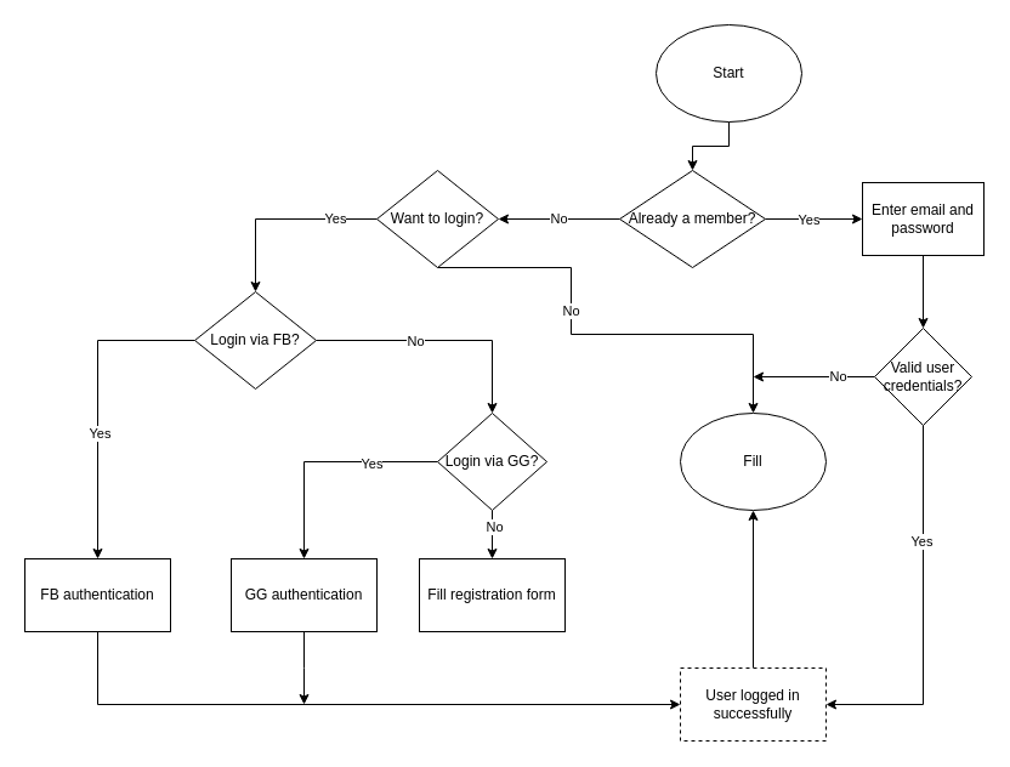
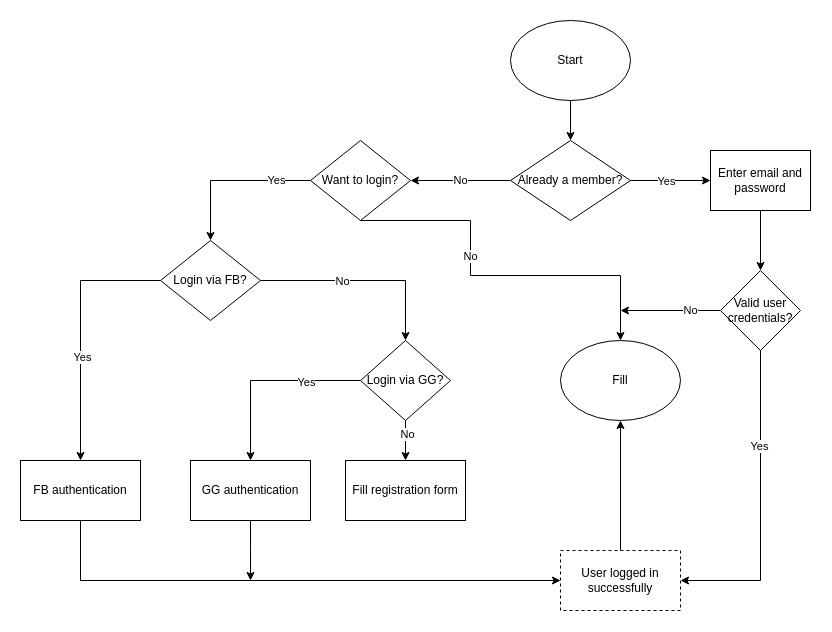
- <mxCell id="3" value="Start" style="ellipse;whiteSpace=wrap;html=1;" parent="1" vertex="1"><mxGeometry x="540" y="20" width="120" height="80" as="geometry" /></mxCell>
+ <mxCell id="3" value="Start" style="ellipse;whiteSpace=wrap;html=1;" parent="1" vertex="1"><mxGeometry x="510" y="20" width="120" height="80" as="geometry" /></mxCell>
